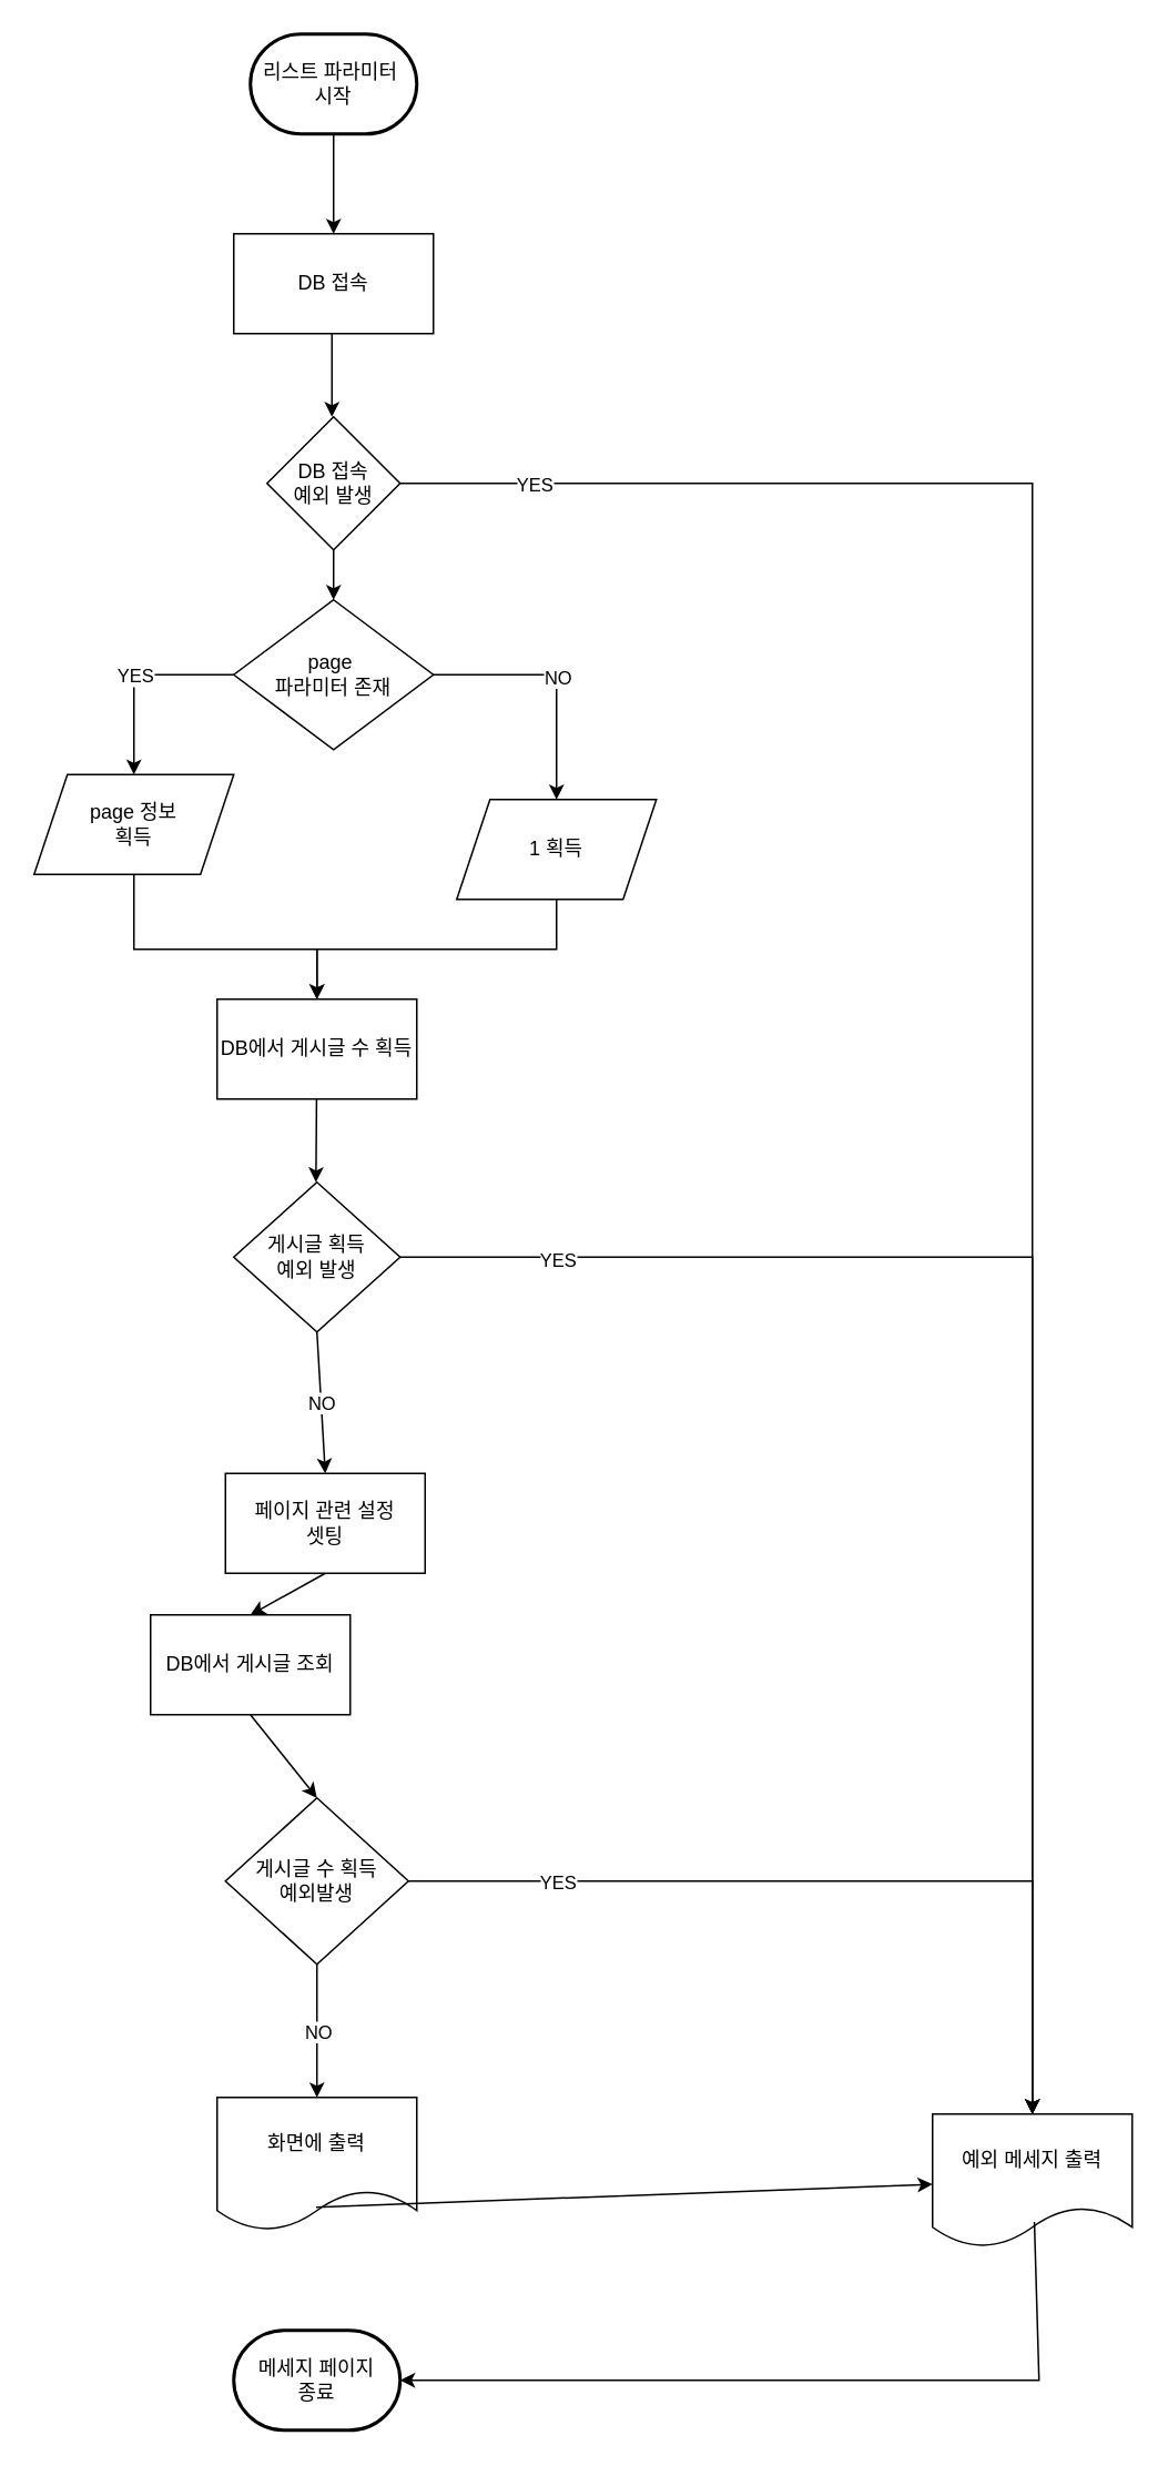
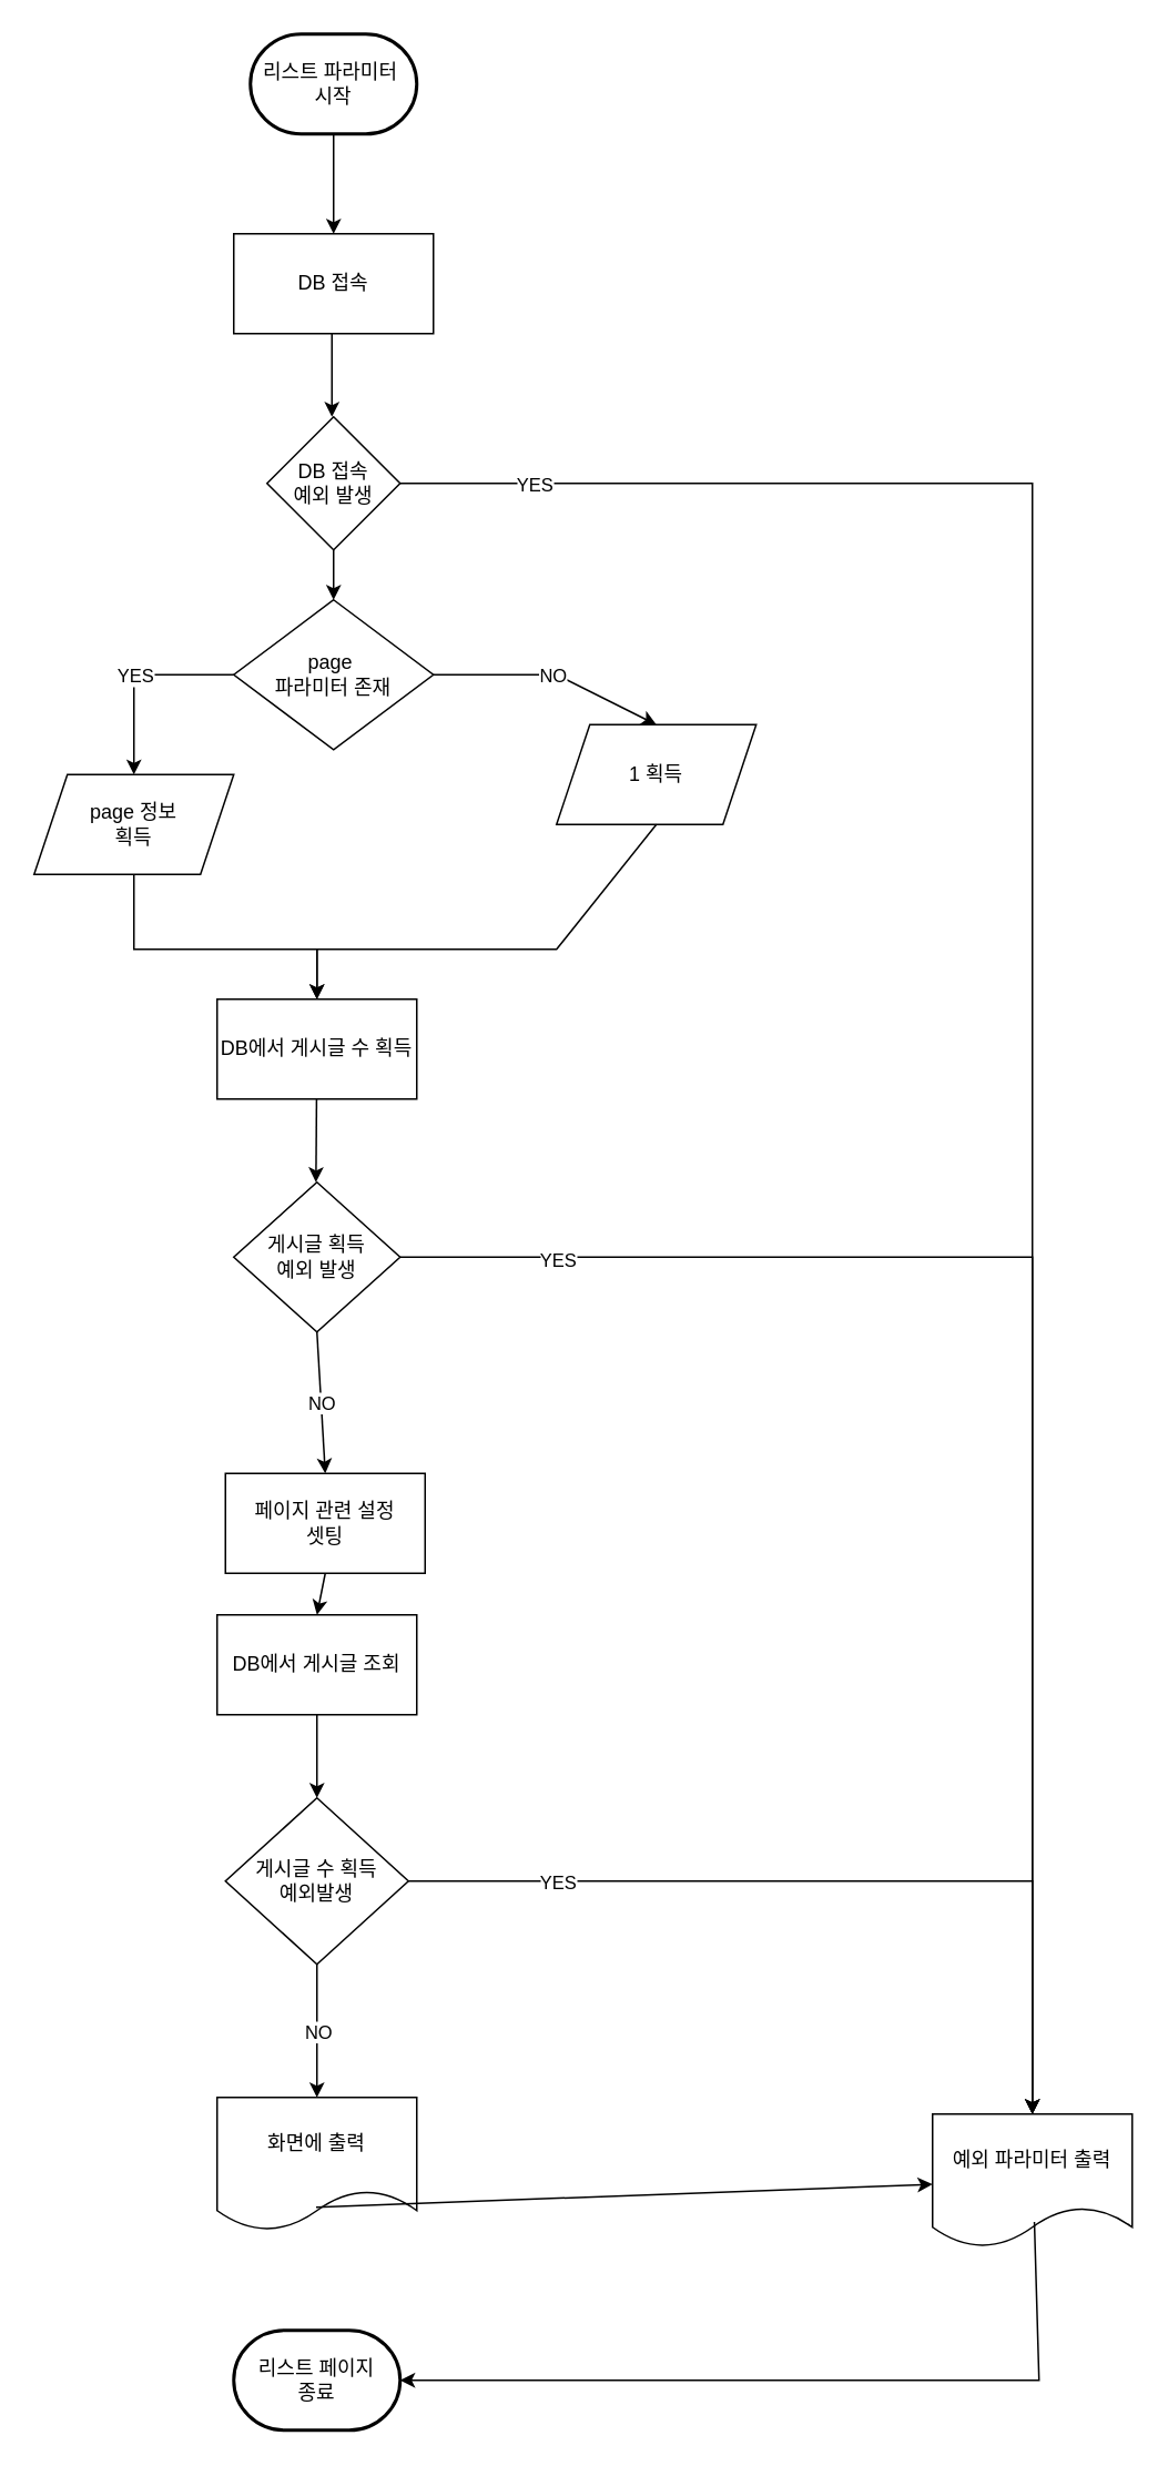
- <mxCell id="12" value="1 획득" style="shape=parallelogram;perimeter=parallelogramPerimeter;whiteSpace=wrap;html=1;fixedSize=1;" vertex="1" parent="1"><mxGeometry x="274" y="480" width="120" height="60" as="geometry" /></mxCell>
+ <mxCell id="12" value="1 획득" style="shape=parallelogram;perimeter=parallelogramPerimeter;whiteSpace=wrap;html=1;fixedSize=1;" vertex="1" parent="1"><mxGeometry x="334" y="435" width="120" height="60" as="geometry" /></mxCell>
- <mxCell id="24" value="DB에서 게시글 조회" style="rounded=0;whiteSpace=wrap;html=1;" vertex="1" parent="1"><mxGeometry x="90" y="970" width="120" height="60" as="geometry" /></mxCell>
+ <mxCell id="24" value="DB에서 게시글 조회" style="rounded=0;whiteSpace=wrap;html=1;" vertex="1" parent="1"><mxGeometry x="130" y="970" width="120" height="60" as="geometry" /></mxCell>
- <mxCell id="7" value="예외 메세지 출력" style="shape=document;whiteSpace=wrap;html=1;boundedLbl=1;" vertex="1" parent="1"><mxGeometry x="560" y="1270" width="120" height="80" as="geometry" /></mxCell>
+ <mxCell id="7" value="예외 파라미터 출력" style="shape=document;whiteSpace=wrap;html=1;boundedLbl=1;" vertex="1" parent="1"><mxGeometry x="560" y="1270" width="120" height="80" as="geometry" /></mxCell>
- <mxCell id="8" value="메세지 페이지&lt;div&gt;종료&lt;/div&gt;" style="strokeWidth=2;html=1;shape=mxgraph.flowchart.terminator;whiteSpace=wrap;" vertex="1" parent="1"><mxGeometry x="140" y="1400" width="100" height="60" as="geometry" /></mxCell>
+ <mxCell id="8" value="리스트 페이지&lt;div&gt;종료&lt;/div&gt;" style="strokeWidth=2;html=1;shape=mxgraph.flowchart.terminator;whiteSpace=wrap;" vertex="1" parent="1"><mxGeometry x="140" y="1400" width="100" height="60" as="geometry" /></mxCell>
